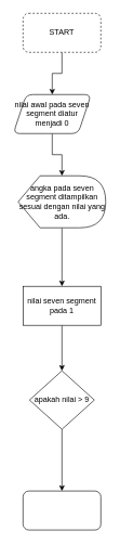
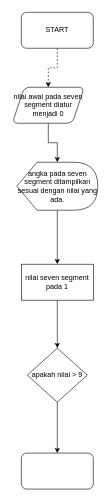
- <mxCell id="3" value="START" style="rounded=1;whiteSpace=wrap;html=1;dashed=1;" vertex="1" parent="1"><mxGeometry x="35" y="20" width="120" height="60" as="geometry" /></mxCell>
+ <mxCell id="3" value="START" style="rounded=1;whiteSpace=wrap;html=1;" vertex="1" parent="1"><mxGeometry x="35" y="20" width="120" height="60" as="geometry" /></mxCell>
- <mxCell id="2" value="" style="edgeStyle=orthogonalEdgeStyle;rounded=0;orthogonalLoop=1;jettySize=auto;html=1;" edge="1" parent="1" source="3" target="5"><mxGeometry relative="1" as="geometry" /></mxCell>
+ <mxCell id="2" value="" style="edgeStyle=orthogonalEdgeStyle;rounded=0;orthogonalLoop=1;jettySize=auto;html=1;dashed=1;" edge="1" parent="1" source="3" target="5"><mxGeometry relative="1" as="geometry" /></mxCell>
- <mxCell id="11" value="apakah nilai &amp;gt; 9" style="rhombus;whiteSpace=wrap;html=1;" vertex="1" parent="1"><mxGeometry x="45" y="570" width="100" height="90" as="geometry" /></mxCell>
+ <mxCell id="11" value="apakah nilai &amp;gt; 9" style="rhombus;whiteSpace=wrap;html=1;" vertex="1" parent="1"><mxGeometry x="45" y="580" width="100" height="90" as="geometry" /></mxCell>
